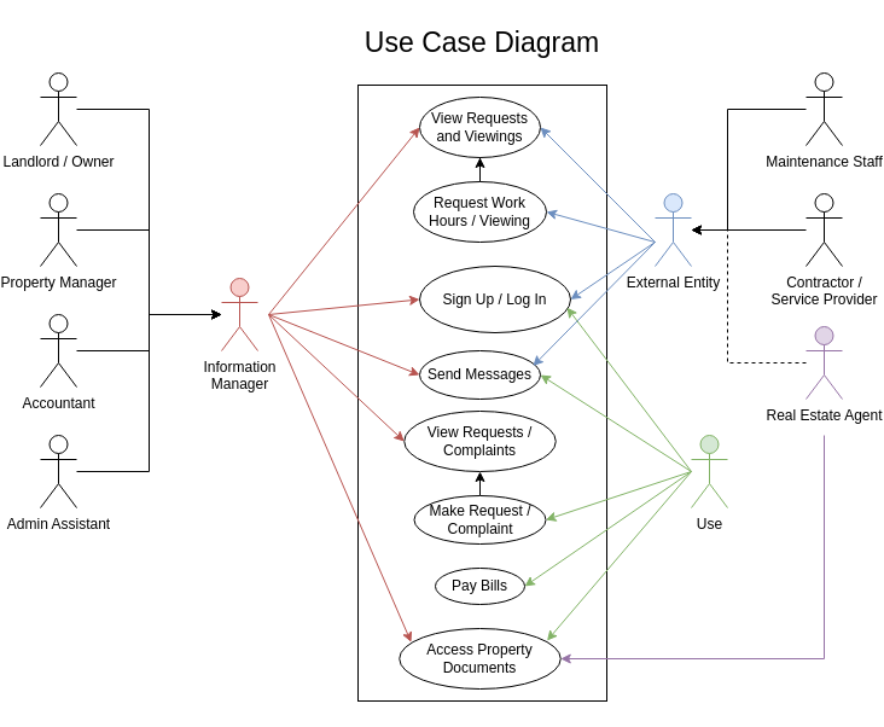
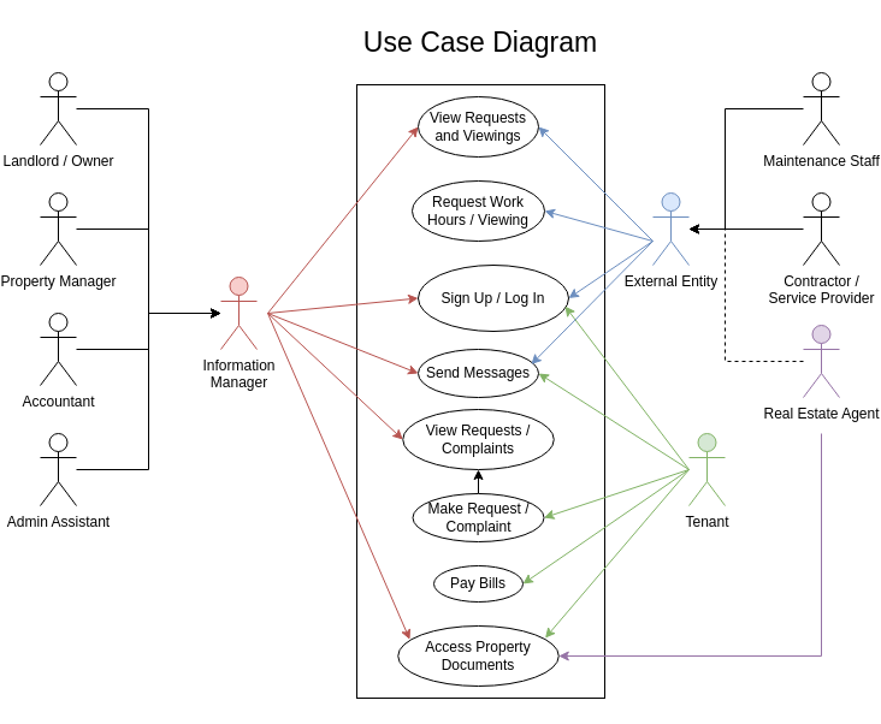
- <mxCell id="4" style="edgeStyle=orthogonalEdgeStyle;rounded=0;orthogonalLoop=1;jettySize=auto;html=1;" edge="1" parent="1" source="5" target="3"><mxGeometry relative="1" as="geometry" /></mxCell>
- <mxCell id="18" value="Use" style="shape=umlActor;verticalLabelPosition=bottom;verticalAlign=top;html=1;outlineConnect=0;fillColor=#d5e8d4;strokeColor=#82b366;" vertex="1" parent="1"><mxGeometry x="559" y="360" width="30" height="60" as="geometry" /></mxCell>
+ <mxCell id="18" value="Tenant" style="shape=umlActor;verticalLabelPosition=bottom;verticalAlign=top;html=1;outlineConnect=0;fillColor=#d5e8d4;strokeColor=#82b366;" vertex="1" parent="1"><mxGeometry x="559" y="360" width="30" height="60" as="geometry" /></mxCell>
